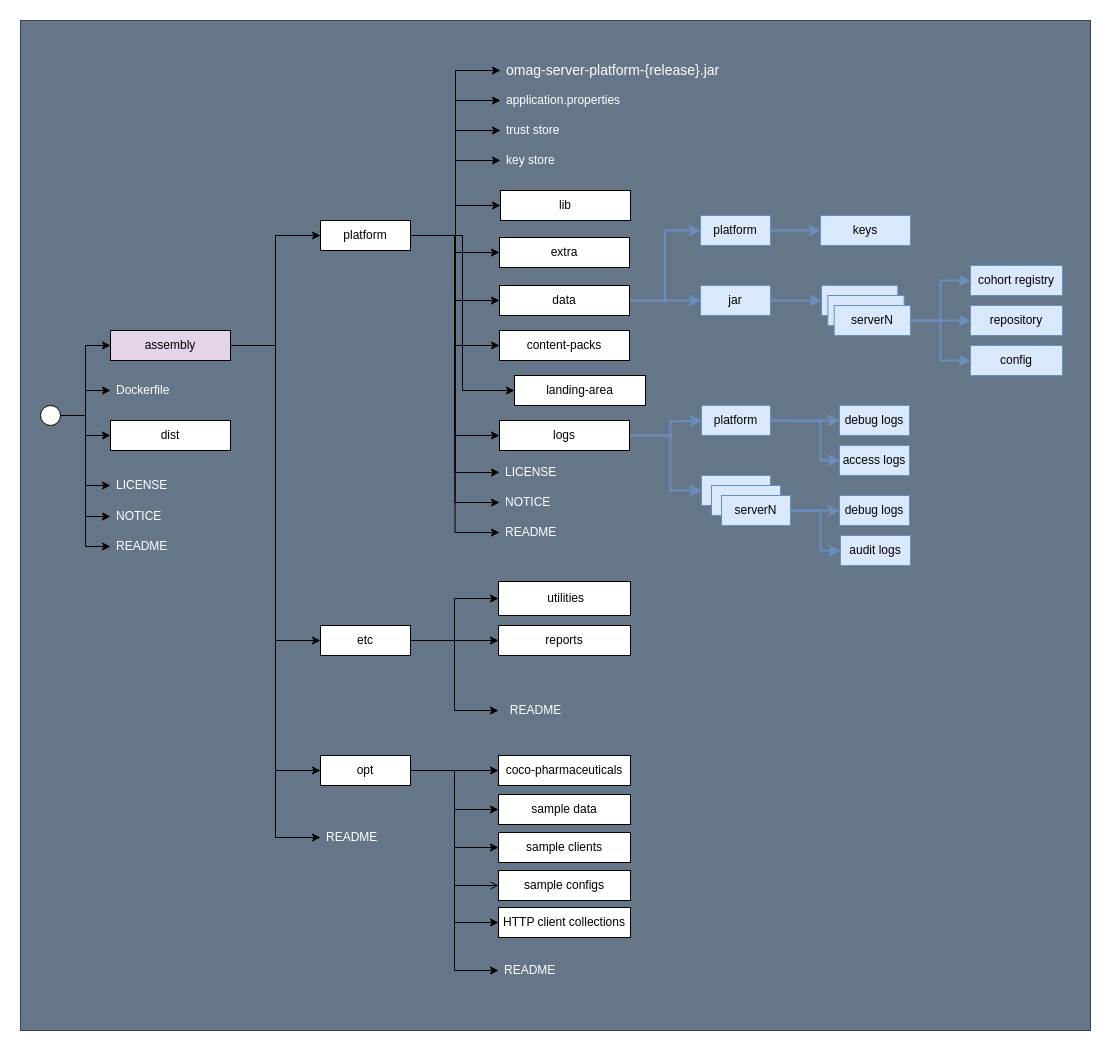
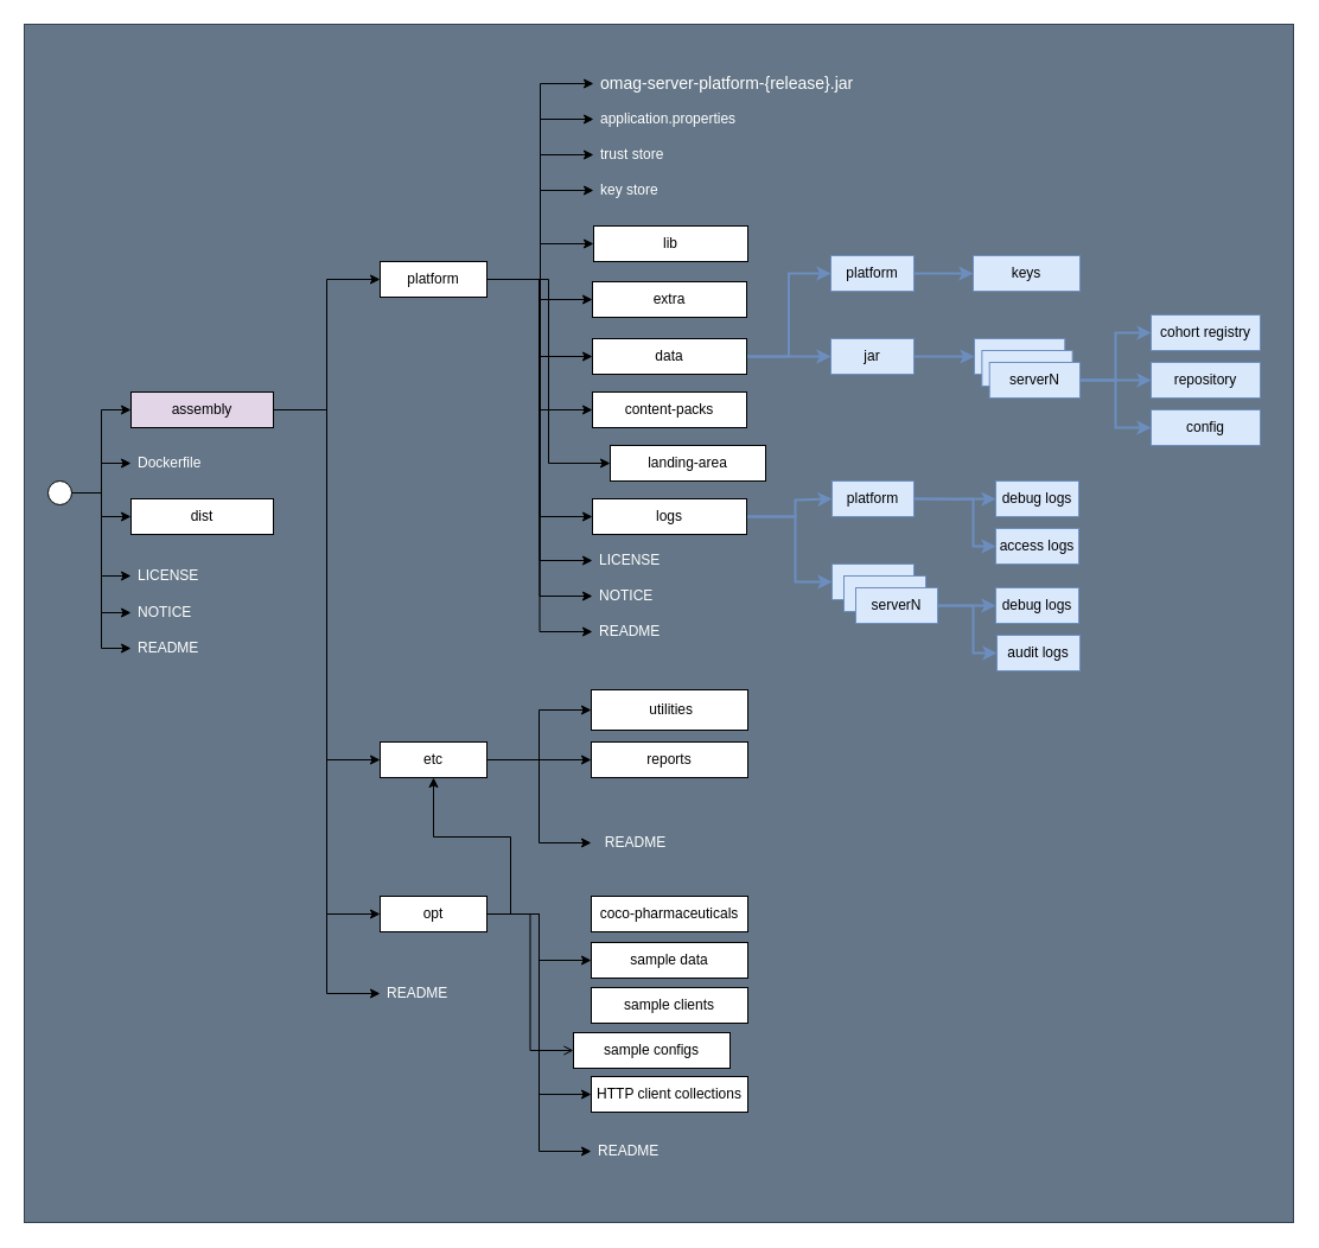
- <mxCell id="98" style="edgeStyle=orthogonalEdgeStyle;rounded=0;orthogonalLoop=1;jettySize=auto;html=1;entryX=0;entryY=0.5;entryDx=0;entryDy=0;exitX=1;exitY=0.5;exitDx=0;exitDy=0;" edge="1" parent="1" target="97" source="47"><mxGeometry relative="1" as="geometry"><mxPoint x="-140" y="44" as="sourcePoint" /></mxGeometry></mxCell>
+ <mxCell id="98" style="edgeStyle=orthogonalEdgeStyle;rounded=0;orthogonalLoop=1;jettySize=auto;html=1;exitX=1;exitY=0.5;exitDx=0;exitDy=0;" edge="1" parent="1" target="63" source="47"><mxGeometry relative="1" as="geometry"><mxPoint x="-140" y="44" as="sourcePoint" /></mxGeometry></mxCell>
- <mxCell id="46" style="edgeStyle=orthogonalEdgeStyle;rounded=0;orthogonalLoop=1;jettySize=auto;html=1;exitX=1;exitY=0.5;exitDx=0;exitDy=0;entryX=0;entryY=0.5;entryDx=0;entryDy=0;" parent="1" source="47" target="36" edge="1"><mxGeometry relative="1" as="geometry"><mxPoint x="410" y="748" as="sourcePoint" /></mxGeometry></mxCell>
- <mxCell id="69" value="sample configs" style="rounded=0;whiteSpace=wrap;html=1;" parent="1" vertex="1"><mxGeometry x="498" y="870" width="132" height="30" as="geometry" /></mxCell>
+ <mxCell id="69" value="sample configs" style="rounded=0;whiteSpace=wrap;html=1;" parent="1" vertex="1"><mxGeometry x="483" y="870" width="132" height="30" as="geometry" /></mxCell>
